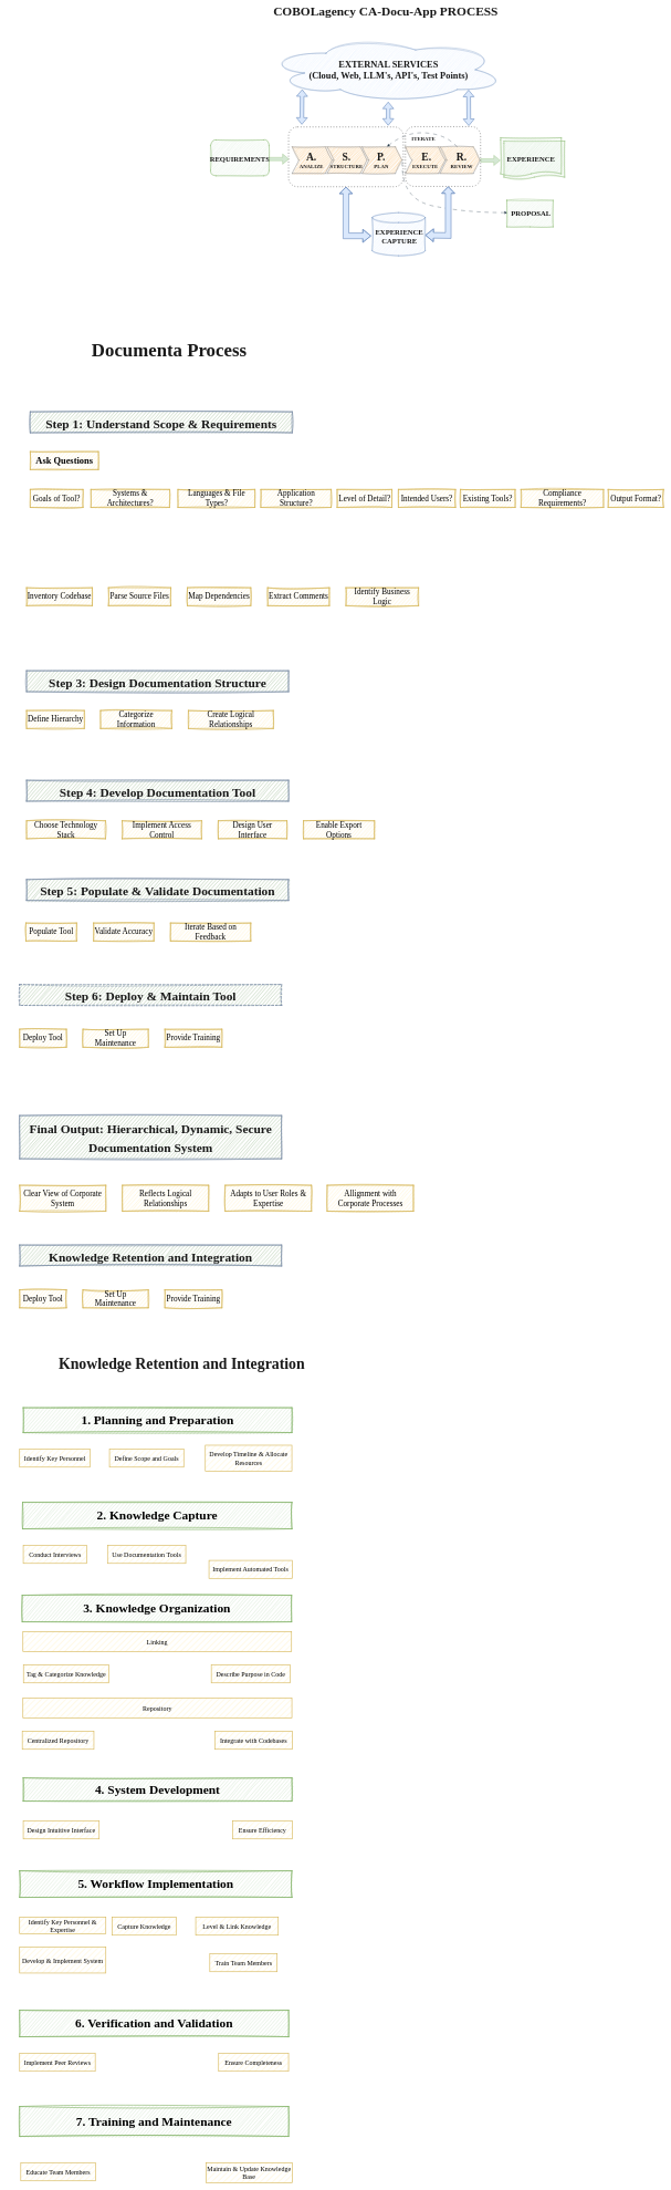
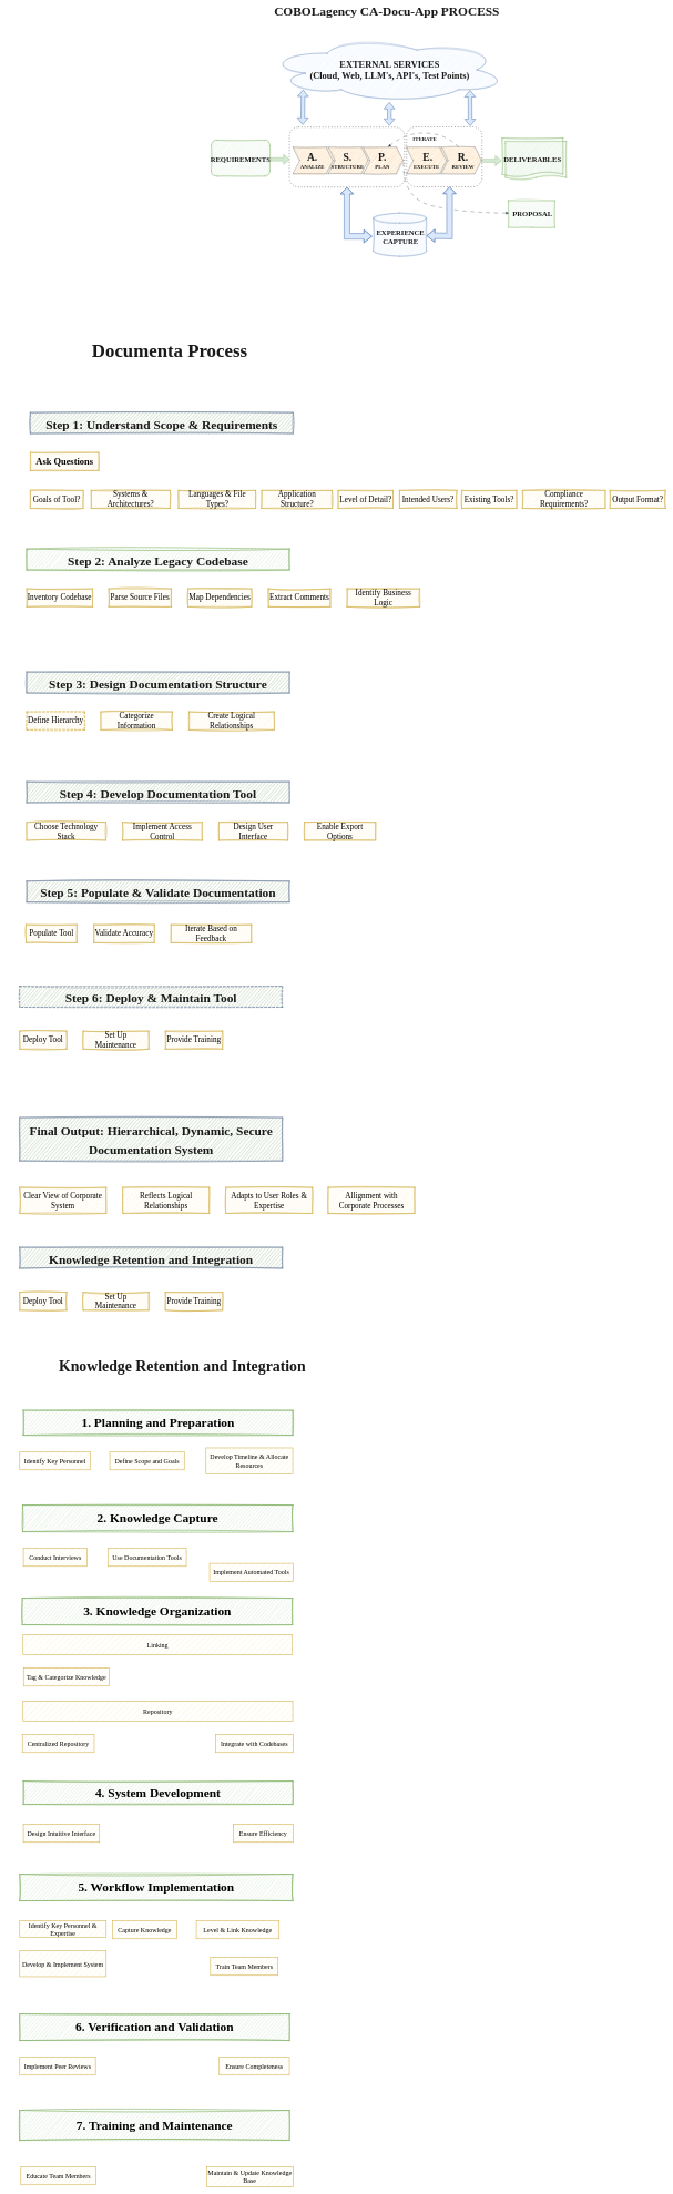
- <mxCell id="35" value="&lt;div style=&quot;&quot;&gt;&lt;span style=&quot;font-size: 22px;&quot;&gt;&lt;b&gt;EXPERIENCE&lt;/b&gt;&lt;/span&gt;&lt;br&gt;&lt;/div&gt;" style="text;html=1;align=center;verticalAlign=middle;whiteSpace=wrap;rounded=0;fontFamily=Architects Daughter;fontSource=https%3A%2F%2Ffonts.googleapis.com%2Fcss%3Ffamily%3DArchitects%2BDaughter;labelBackgroundColor=none;fontColor=#1A1A1A;" parent="1" vertex="1"><mxGeometry x="1499.5" y="449" width="200" height="60" as="geometry" /></mxCell>
+ <mxCell id="35" value="&lt;div style=&quot;&quot;&gt;&lt;span style=&quot;font-size: 22px;&quot;&gt;&lt;b&gt;DELIVERABLES&lt;/b&gt;&lt;/span&gt;&lt;br&gt;&lt;/div&gt;" style="text;html=1;align=center;verticalAlign=middle;whiteSpace=wrap;rounded=0;fontFamily=Architects Daughter;fontSource=https%3A%2F%2Ffonts.googleapis.com%2Fcss%3Ffamily%3DArchitects%2BDaughter;labelBackgroundColor=none;fontColor=#1A1A1A;" parent="1" vertex="1"><mxGeometry x="1499.5" y="449" width="200" height="60" as="geometry" /></mxCell>
+ <mxCell id="66" value="&lt;h1 style=&quot;color: rgb(26, 26, 26);&quot;&gt;&lt;font face=&quot;Architects Daughter&quot; color=&quot;#1a1a1a&quot;&gt;&lt;span style=&quot;font-size: 38px;&quot;&gt;Step 2: Analyze Legacy Codebase&lt;/span&gt;&lt;/font&gt;&lt;br&gt;&lt;/h1&gt;" style="rounded=0;whiteSpace=wrap;arcSize=50;strokeWidth=2;sketch=1;curveFitting=1;jiggle=2;fillColor=#d5e8d4;strokeColor=#82b366;labelBackgroundColor=none;fontSize=24;html=1;" parent="1" vertex="1"><mxGeometry x="79" y="1650" width="790" height="63" as="geometry" /></mxCell>
- <mxCell id="47" value="Define Hierarchy" style="whiteSpace=wrap;strokeWidth=2;rounded=0;labelBackgroundColor=none;sketch=1;curveFitting=1;jiggle=2;fillColor=#fff2cc;strokeColor=#d6b656;fontSize=24;fontFamily=Architects Daughter;fontSource=https%3A%2F%2Ffonts.googleapis.com%2Fcss%3Ffamily%3DArchitects%2BDaughter;" parent="1" vertex="1"><mxGeometry x="79" y="2140" width="174" height="54" as="geometry" /></mxCell>
+ <mxCell id="47" value="Define Hierarchy" style="whiteSpace=wrap;strokeWidth=2;rounded=0;labelBackgroundColor=none;sketch=1;curveFitting=1;jiggle=2;fillColor=#fff2cc;strokeColor=#d6b656;fontSize=24;fontFamily=Architects Daughter;fontSource=https%3A%2F%2Ffonts.googleapis.com%2Fcss%3Ffamily%3DArchitects%2BDaughter;dashed=1;" parent="1" vertex="1"><mxGeometry x="79" y="2140" width="174" height="54" as="geometry" /></mxCell>
- <mxCell id="105" value="Describe Purpose in Code" style="whiteSpace=wrap;strokeWidth=2;fillColor=#fff2cc;strokeColor=#d6b656;fillStyle=hatch;fontFamily=Architects Daughter;fontSource=https%3A%2F%2Ffonts.googleapis.com%2Fcss%3Ffamily%3DArchitects%2BDaughter;fontSize=20;" vertex="1" parent="1"><mxGeometry x="636" y="5015" width="238" height="54" as="geometry" /></mxCell>
